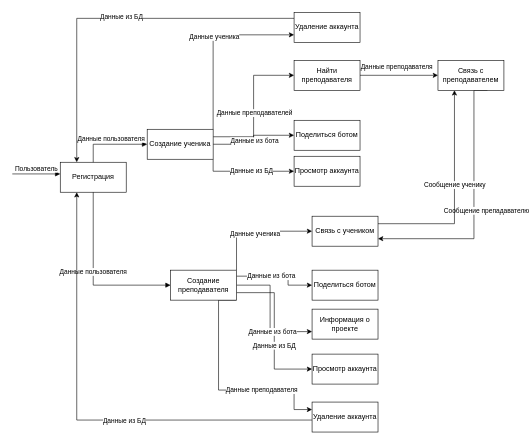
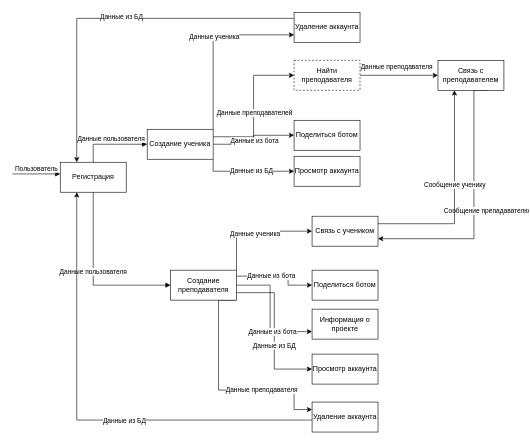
- <mxCell id="28" value="Найти преподавателя" style="html=1;whiteSpace=wrap;" vertex="1" parent="1"><mxGeometry x="490" y="100" width="110" height="50" as="geometry" /></mxCell>
+ <mxCell id="28" value="Найти преподавателя" style="html=1;whiteSpace=wrap;dashed=1;" vertex="1" parent="1"><mxGeometry x="490" y="100" width="110" height="50" as="geometry" /></mxCell>
